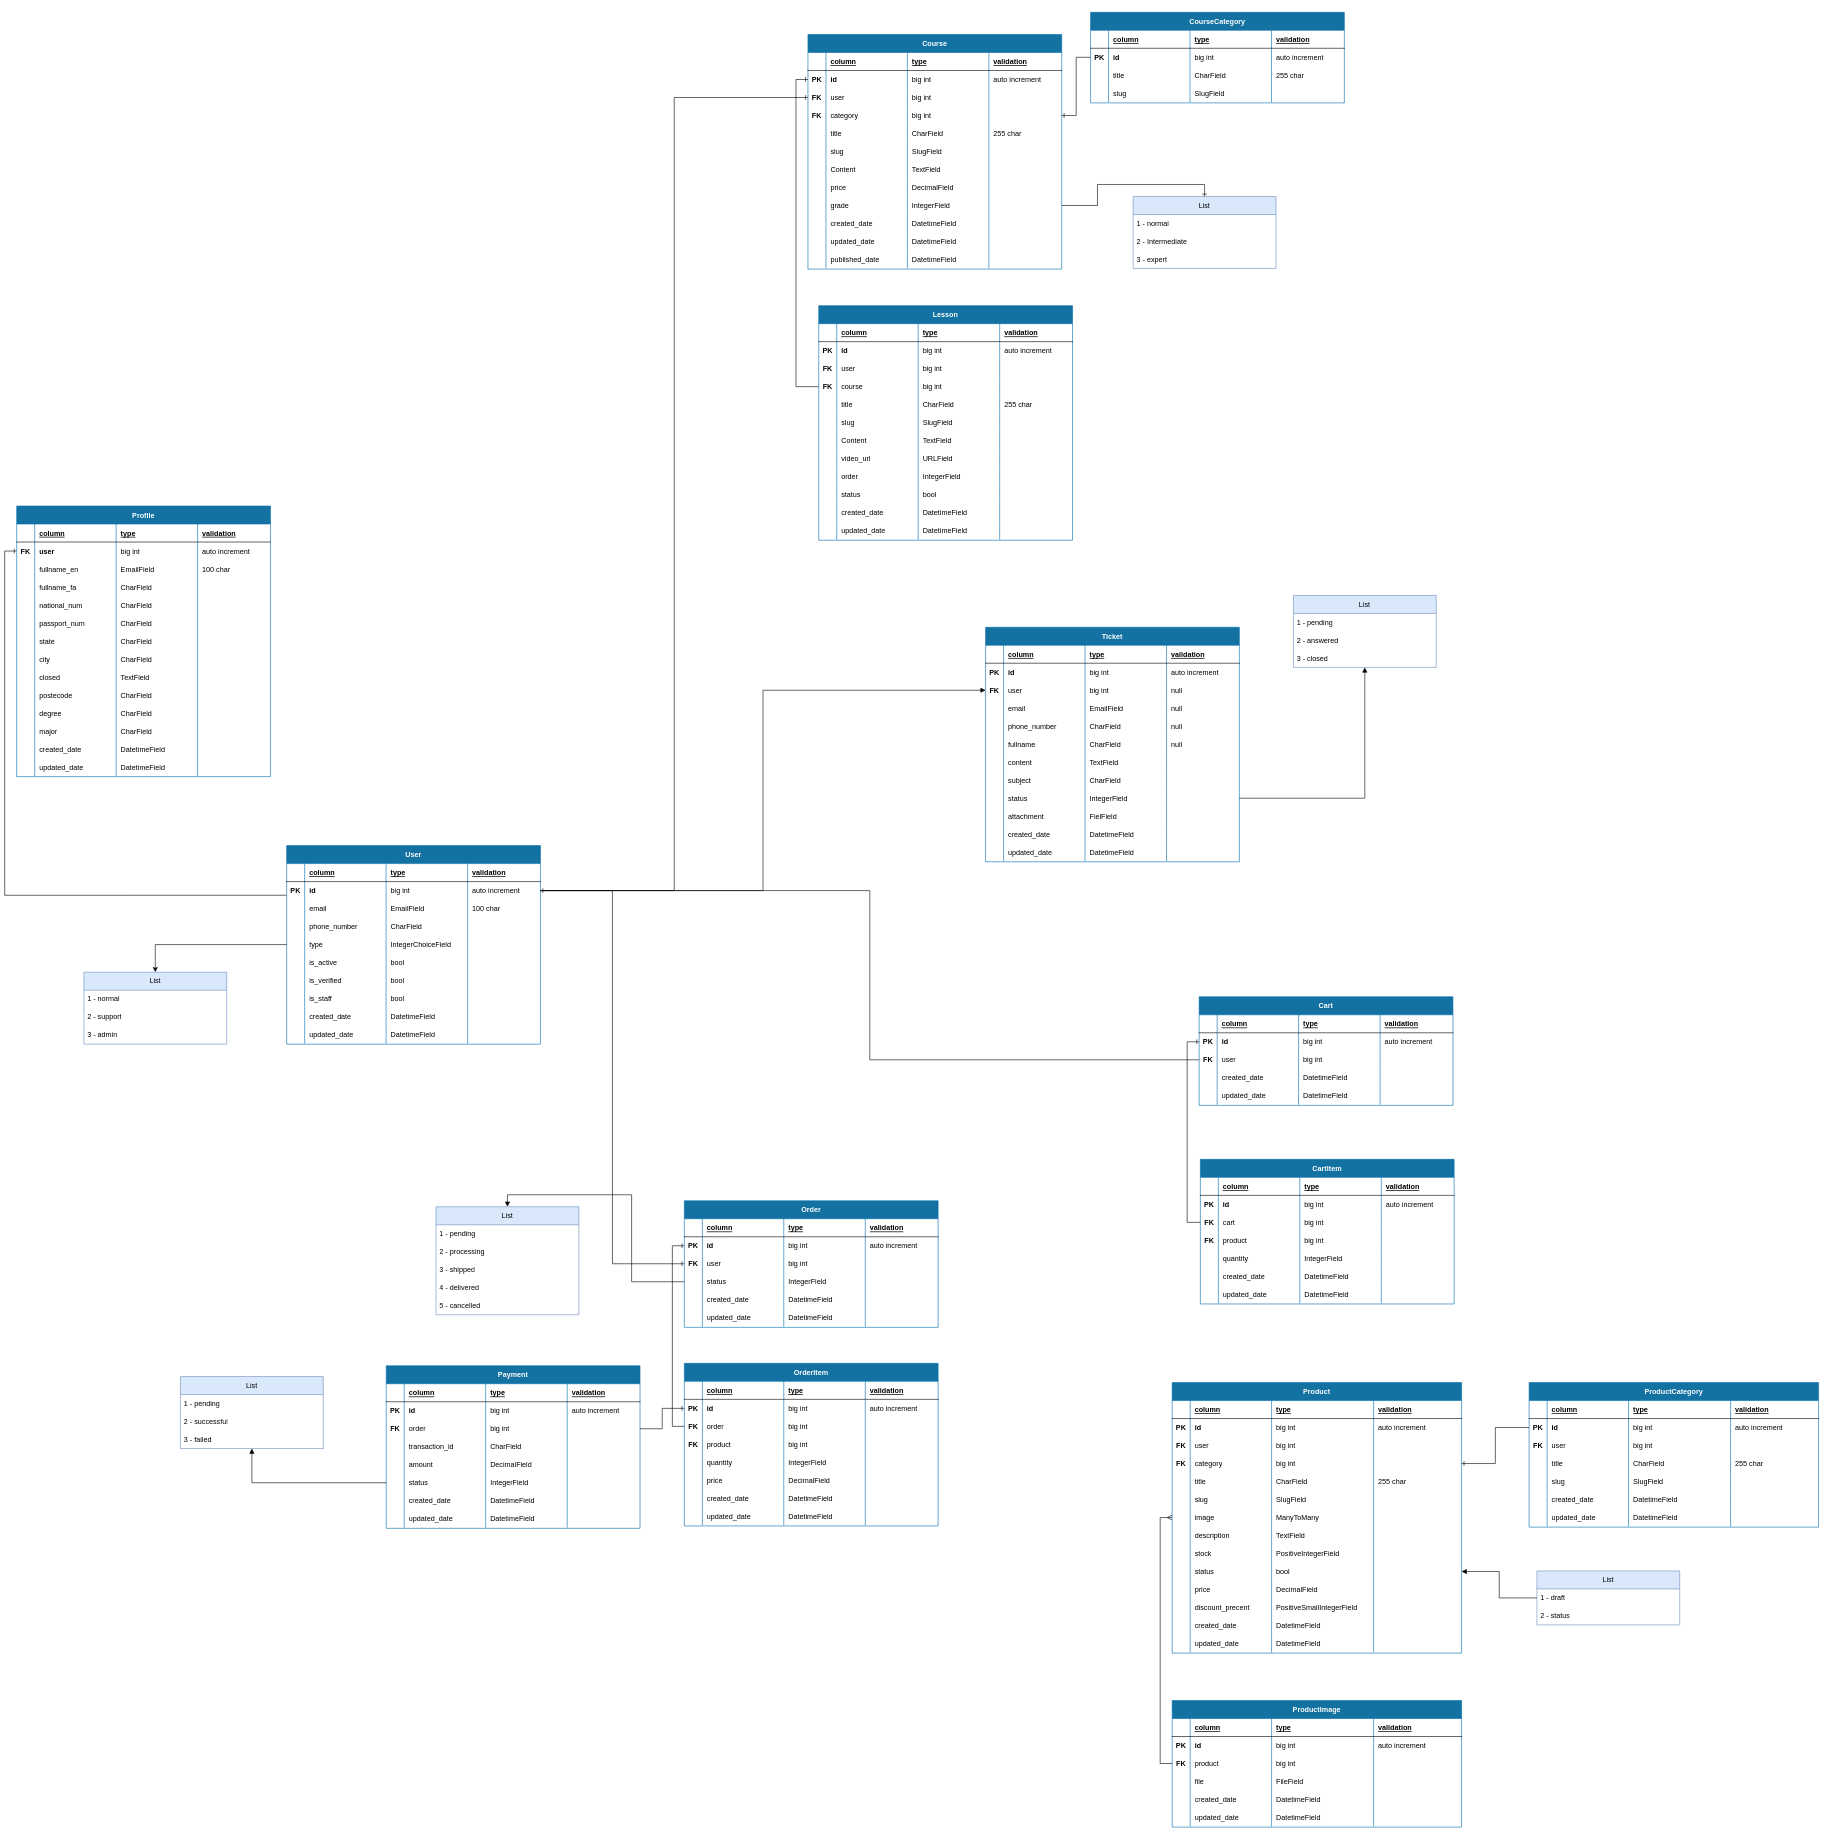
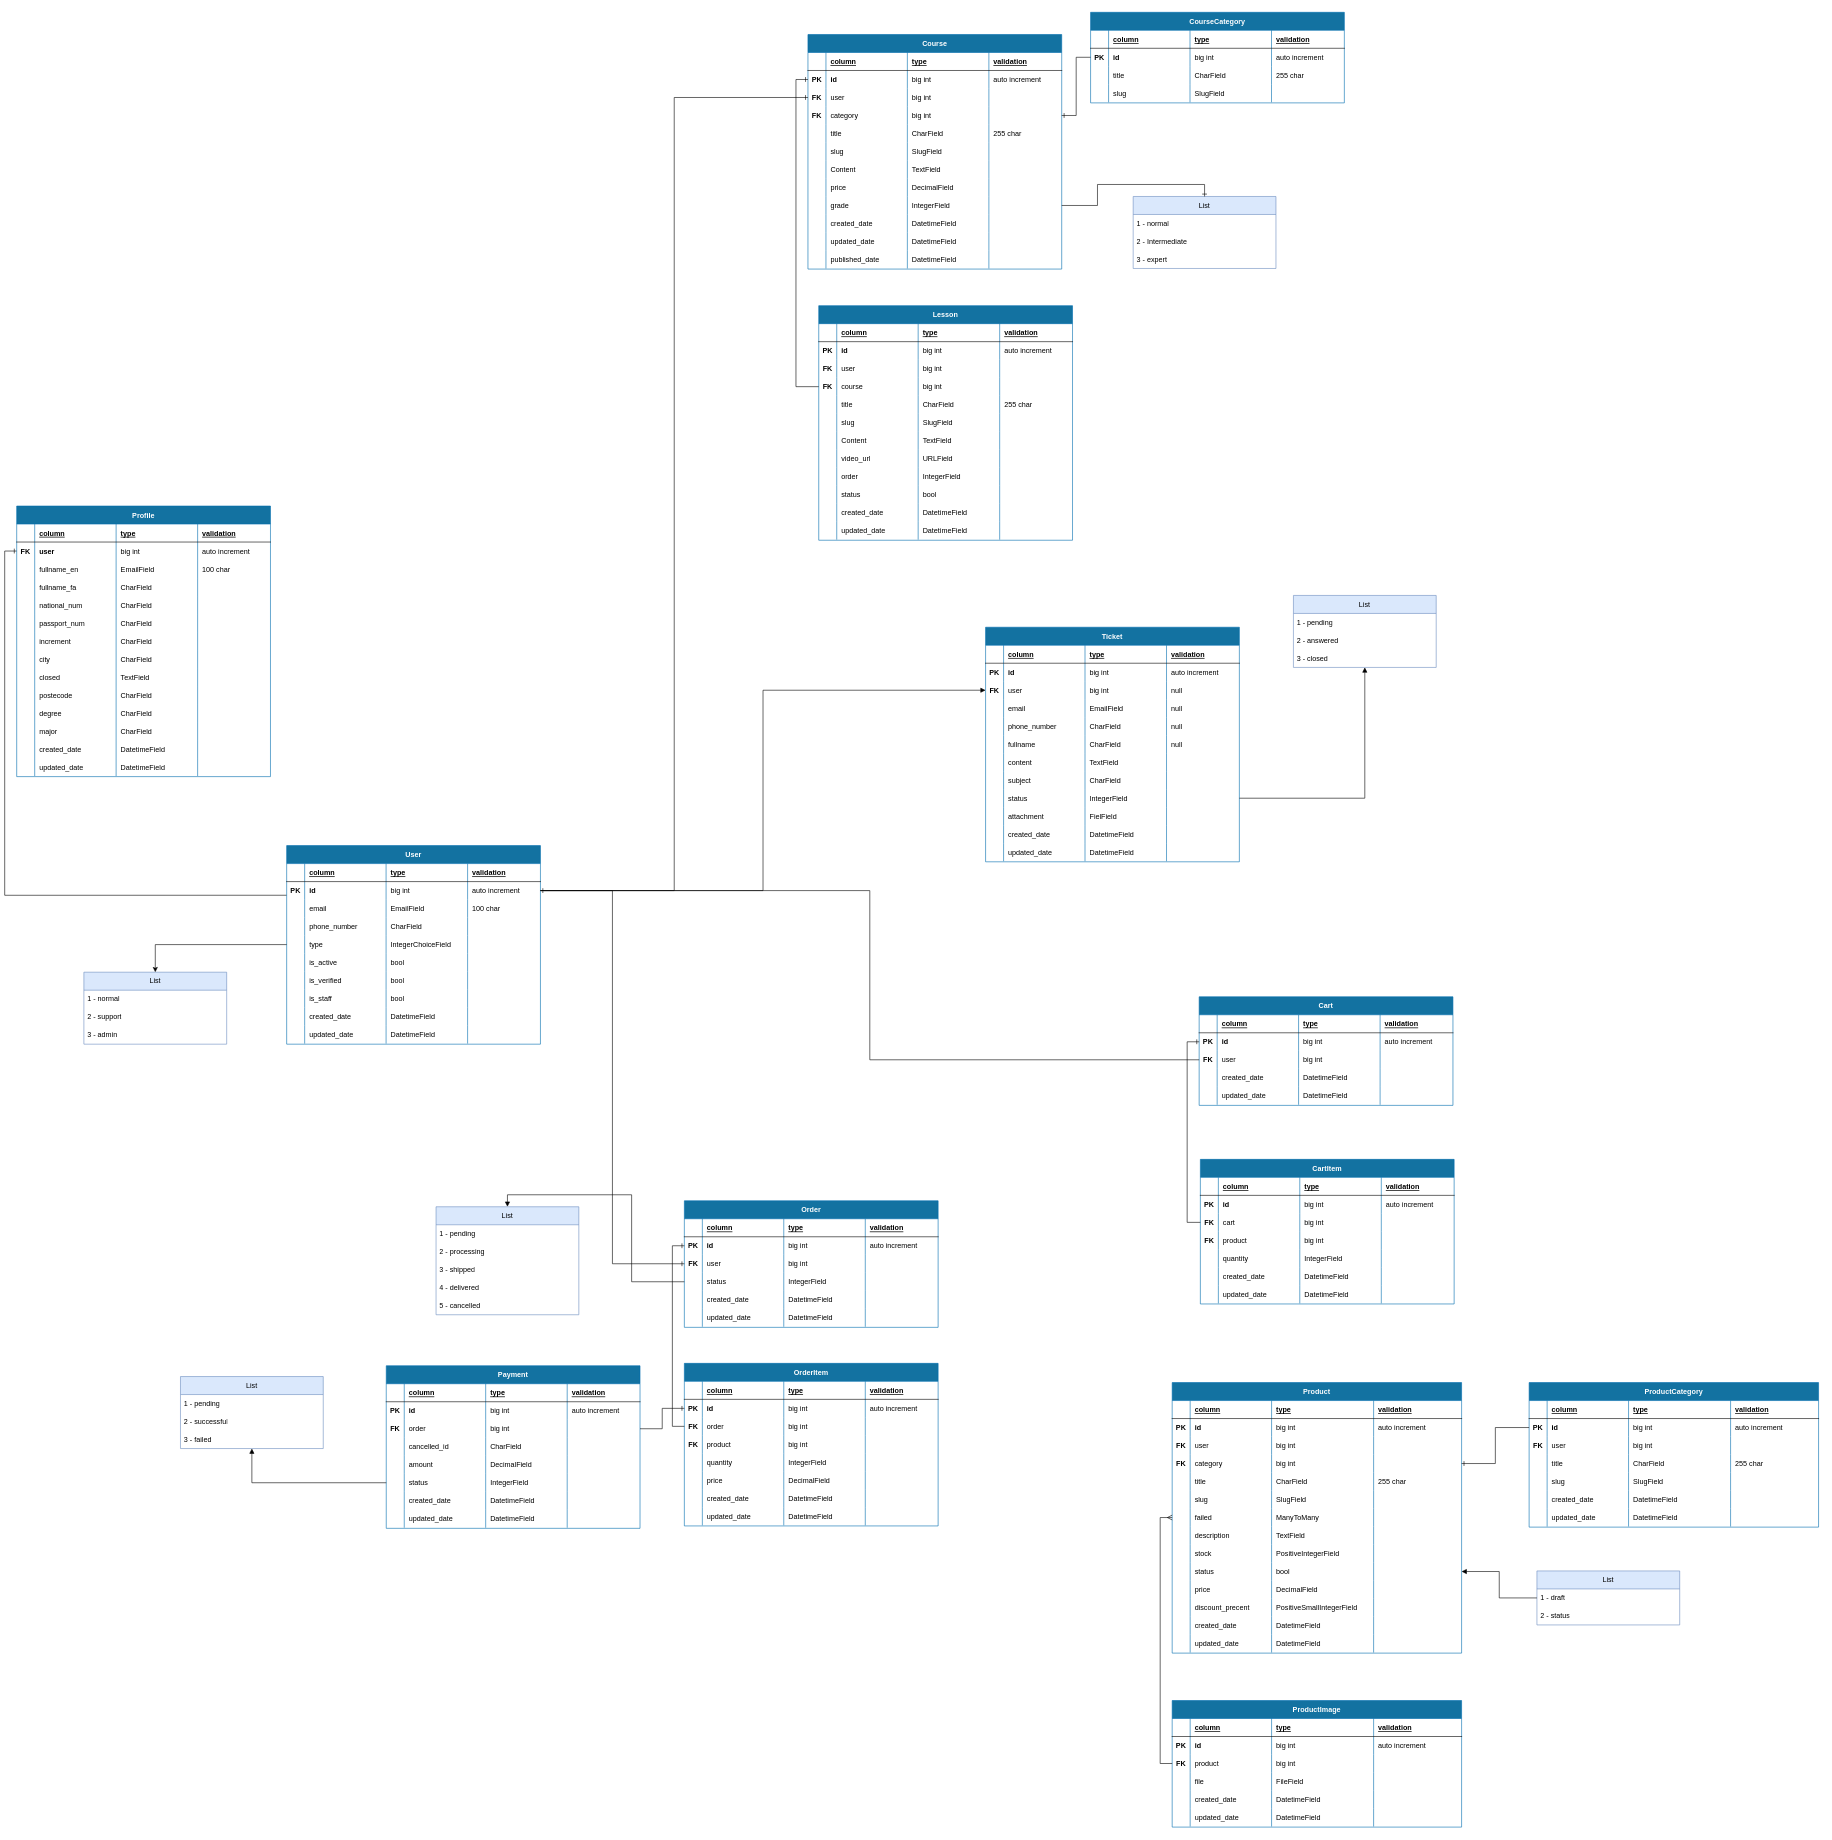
- <mxCell id="92" value="state" style="shape=partialRectangle;connectable=0;top=0;left=0;bottom=0;right=0;align=left;spacingLeft=6;overflow=hidden;fillColor=none;" parent="90" vertex="1"><mxGeometry x="30" width="135.724" height="30" as="geometry"><mxRectangle width="135.724" height="30" as="alternateBounds" /></mxGeometry></mxCell>
+ <mxCell id="92" value="increment" style="shape=partialRectangle;connectable=0;top=0;left=0;bottom=0;right=0;align=left;spacingLeft=6;overflow=hidden;fillColor=none;" parent="90" vertex="1"><mxGeometry x="30" width="135.724" height="30" as="geometry"><mxRectangle width="135.724" height="30" as="alternateBounds" /></mxGeometry></mxCell>
- <mxCell id="438" value="transaction_id" style="shape=partialRectangle;connectable=0;top=0;left=0;bottom=0;right=0;align=left;spacingLeft=6;overflow=hidden;fillColor=none;" parent="436" vertex="1"><mxGeometry x="30" width="135.724" height="30" as="geometry"><mxRectangle width="135.724" height="30" as="alternateBounds" /></mxGeometry></mxCell>
+ <mxCell id="438" value="cancelled_id" style="shape=partialRectangle;connectable=0;top=0;left=0;bottom=0;right=0;align=left;spacingLeft=6;overflow=hidden;fillColor=none;" parent="436" vertex="1"><mxGeometry x="30" width="135.724" height="30" as="geometry"><mxRectangle width="135.724" height="30" as="alternateBounds" /></mxGeometry></mxCell>
- <mxCell id="561" value="image" style="shape=partialRectangle;connectable=0;top=0;left=0;bottom=0;right=0;align=left;spacingLeft=6;overflow=hidden;fillColor=none;" parent="559" vertex="1"><mxGeometry x="30" width="135.724" height="30" as="geometry"><mxRectangle width="135.724" height="30" as="alternateBounds" /></mxGeometry></mxCell>
+ <mxCell id="561" value="failed" style="shape=partialRectangle;connectable=0;top=0;left=0;bottom=0;right=0;align=left;spacingLeft=6;overflow=hidden;fillColor=none;" parent="559" vertex="1"><mxGeometry x="30" width="135.724" height="30" as="geometry"><mxRectangle width="135.724" height="30" as="alternateBounds" /></mxGeometry></mxCell>
